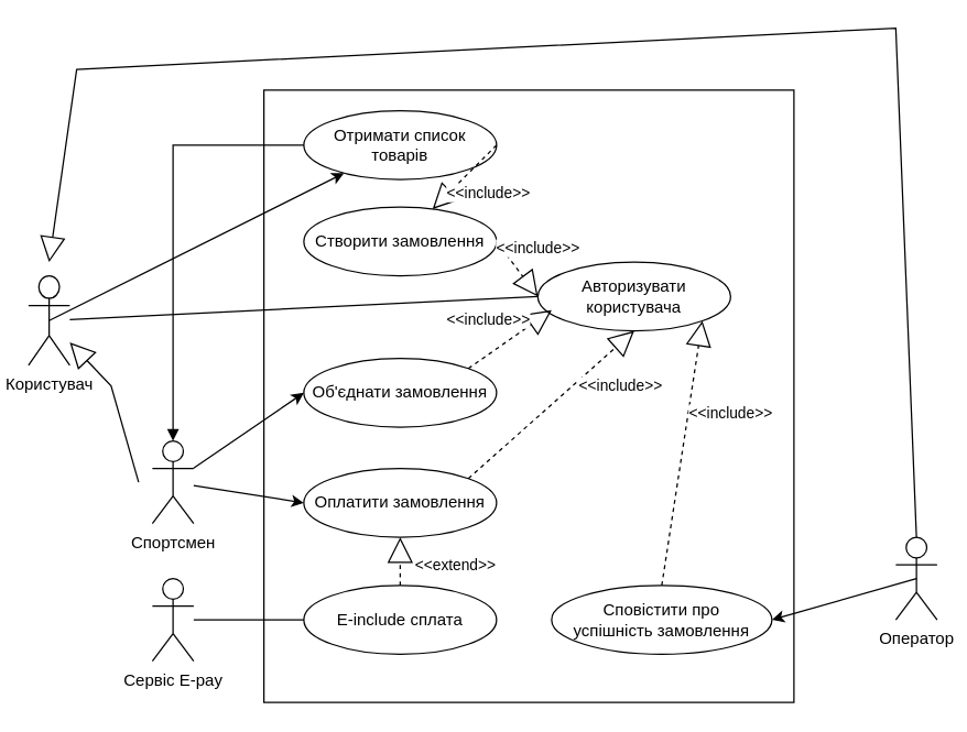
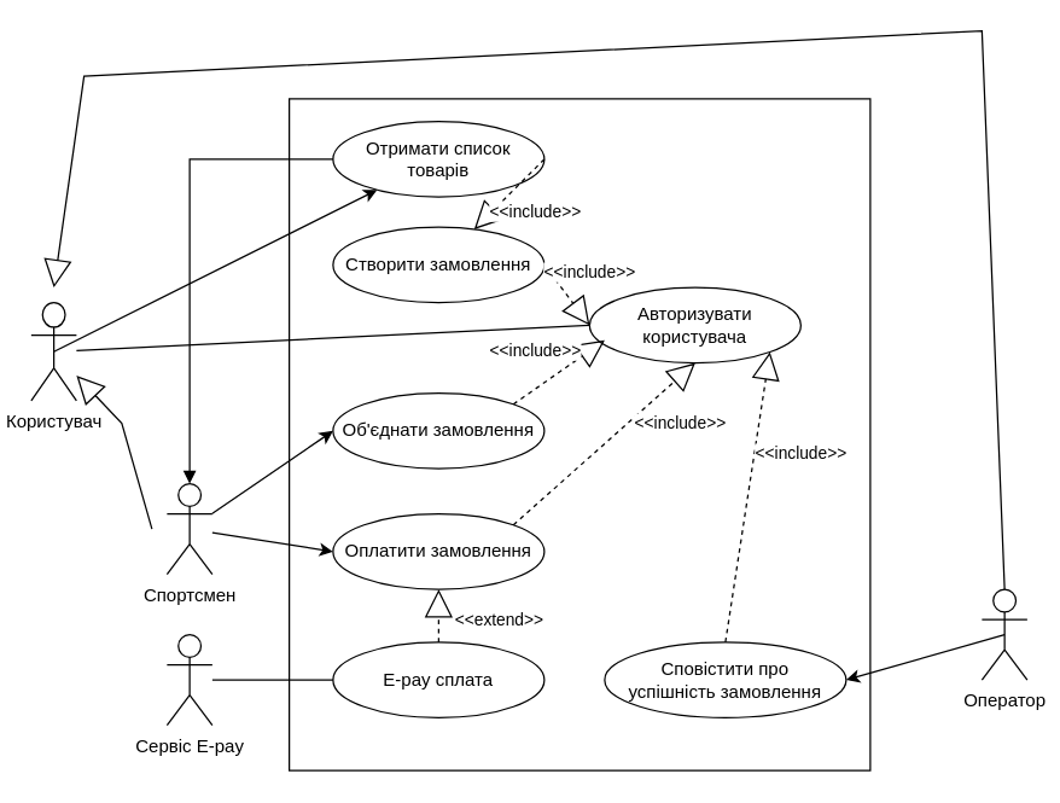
- <mxCell id="14" value="E-include сплата" style="ellipse;whiteSpace=wrap;html=1;" parent="1" vertex="1"><mxGeometry x="220" y="425" width="140" height="50" as="geometry" /></mxCell>
+ <mxCell id="14" value="E-pay сплата" style="ellipse;whiteSpace=wrap;html=1;" parent="1" vertex="1"><mxGeometry x="220" y="425" width="140" height="50" as="geometry" /></mxCell>
